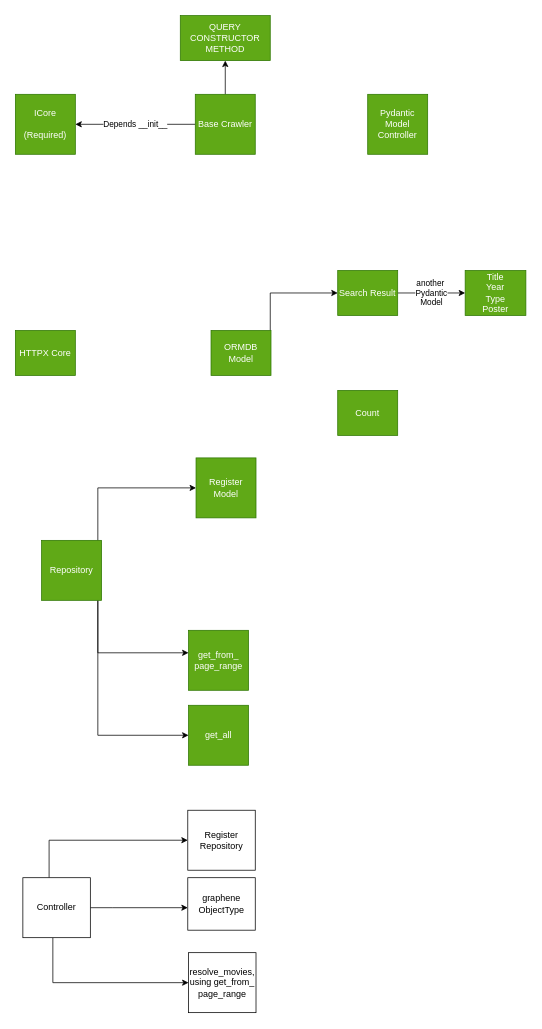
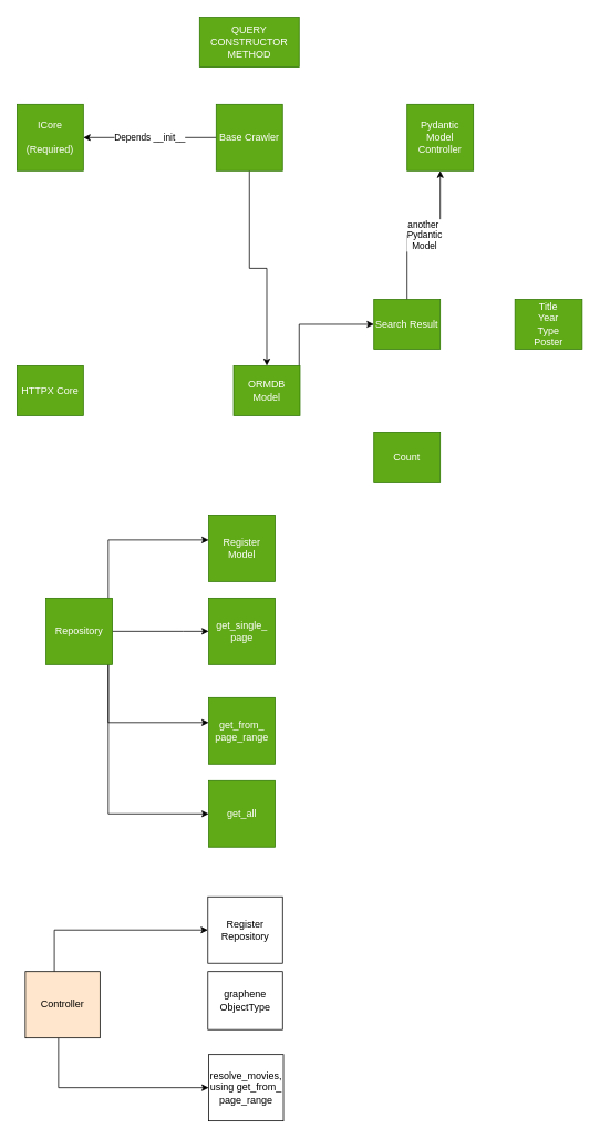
- <mxCell id="3" value="" style="edgeStyle=orthogonalEdgeStyle;rounded=0;orthogonalLoop=1;jettySize=auto;html=1;" parent="1" source="4" target="8" edge="1"><mxGeometry relative="1" as="geometry" /></mxCell>
+ <mxCell id="3" value="" style="edgeStyle=orthogonalEdgeStyle;rounded=0;orthogonalLoop=1;jettySize=auto;html=1;" parent="1" source="4" target="10" edge="1"><mxGeometry relative="1" as="geometry" /></mxCell>
- <mxCell id="12" value="another&amp;nbsp;&lt;br&gt;Pydantic&lt;br&gt;Model" style="edgeStyle=orthogonalEdgeStyle;rounded=0;orthogonalLoop=1;jettySize=auto;html=1;" parent="1" source="13" target="11" edge="1"><mxGeometry relative="1" as="geometry" /></mxCell>
+ <mxCell id="12" value="another&amp;nbsp;&lt;br&gt;Pydantic&lt;br&gt;Model" style="edgeStyle=orthogonalEdgeStyle;rounded=0;orthogonalLoop=1;jettySize=auto;html=1;" parent="1" source="13" target="5" edge="1"><mxGeometry relative="1" as="geometry" /></mxCell>
- <mxCell id="20" value="Register Model" style="whiteSpace=wrap;html=1;aspect=fixed;fillColor=#60a917;fontColor=#ffffff;strokeColor=#2D7600;" parent="1" vertex="1"><mxGeometry x="261" y="610" width="80" height="80" as="geometry" /></mxCell>
+ <mxCell id="20" value="Register Model" style="whiteSpace=wrap;html=1;aspect=fixed;fillColor=#60a917;fontColor=#ffffff;strokeColor=#2D7600;" parent="1" vertex="1"><mxGeometry x="251" y="620" width="80" height="80" as="geometry" /></mxCell>
+ <mxCell id="16" value="" style="edgeStyle=orthogonalEdgeStyle;rounded=0;orthogonalLoop=1;jettySize=auto;html=1;" parent="1" source="19" target="21" edge="1"><mxGeometry relative="1" as="geometry"><Array as="points"><mxPoint x="220" y="760" /><mxPoint x="220" y="760" /></Array></mxGeometry></mxCell>
+ <mxCell id="21" value="get_single_&lt;br&gt;page" style="whiteSpace=wrap;html=1;aspect=fixed;fillColor=#60a917;fontColor=#ffffff;strokeColor=#2D7600;" parent="1" vertex="1"><mxGeometry x="251" y="720" width="80" height="80" as="geometry" /></mxCell>
- <mxCell id="26" value="Controller" style="rounded=0;whiteSpace=wrap;html=1;" parent="1" vertex="1"><mxGeometry x="30" y="1170" width="90" height="80" as="geometry" /></mxCell>
+ <mxCell id="26" value="Controller" style="rounded=0;whiteSpace=wrap;html=1;fillColor=#ffe6cc;" parent="1" vertex="1"><mxGeometry x="30" y="1170" width="90" height="80" as="geometry" /></mxCell>
- <mxCell id="24" value="" style="edgeStyle=orthogonalEdgeStyle;rounded=0;orthogonalLoop=1;jettySize=auto;html=1;" parent="1" source="26" target="28" edge="1"><mxGeometry relative="1" as="geometry"><Array as="points"><mxPoint x="150" y="1210" /><mxPoint x="150" y="1210" /></Array></mxGeometry></mxCell>
